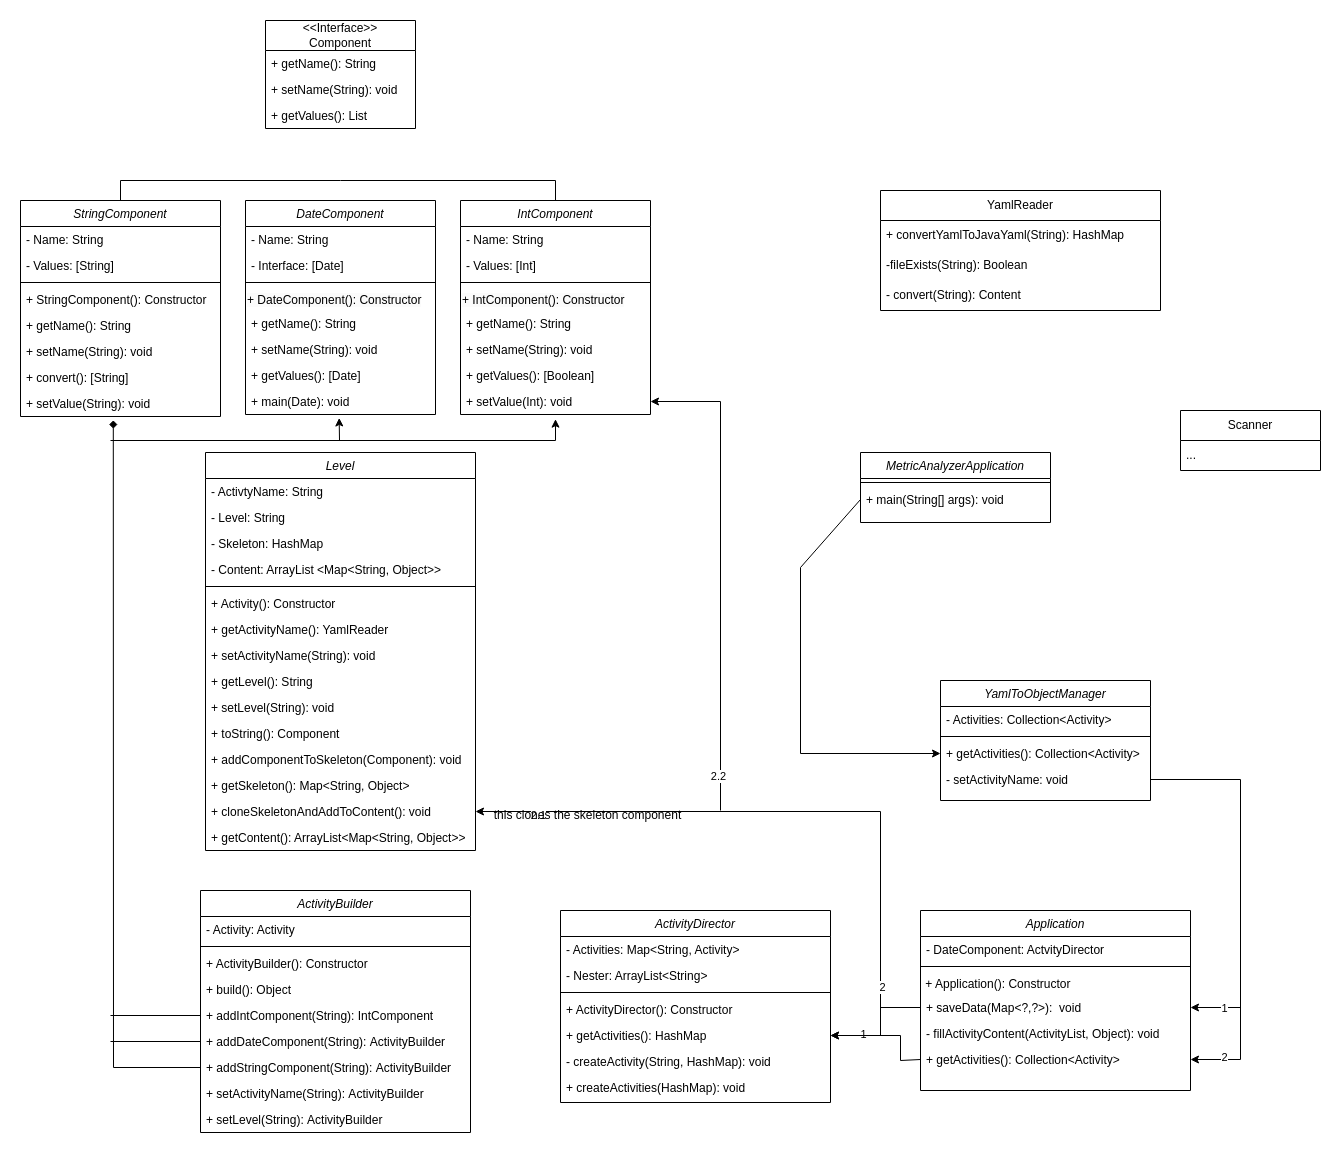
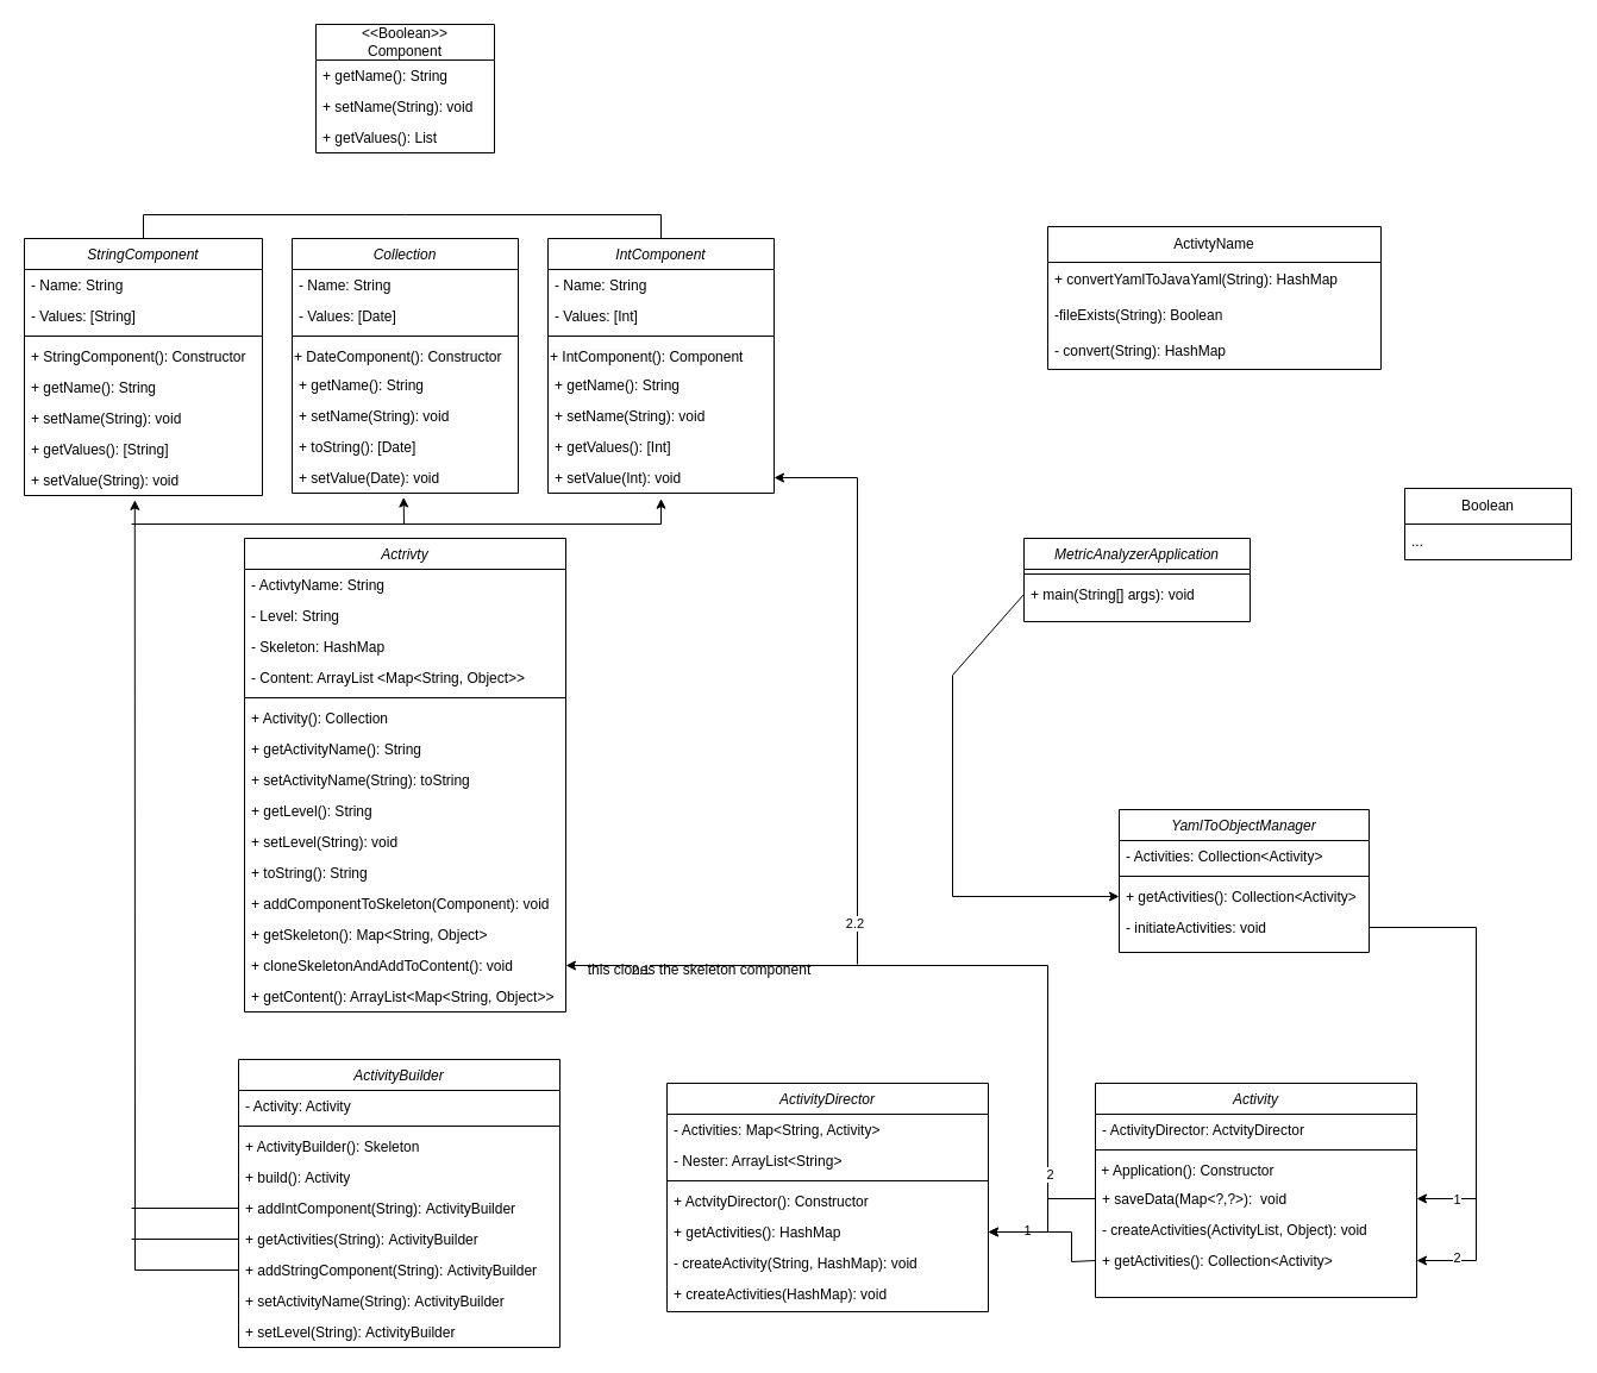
- <mxCell id="11" value="&amp;lt;&amp;lt;Interface&amp;gt;&amp;gt;&lt;br&gt;Component" style="swimlane;fontStyle=0;childLayout=stackLayout;horizontal=1;startSize=30;horizontalStack=0;resizeParent=1;resizeParentMax=0;resizeLast=0;collapsible=1;marginBottom=0;whiteSpace=wrap;html=1;" parent="1" vertex="1"><mxGeometry x="265" y="20" width="150" height="108" as="geometry" /></mxCell>
+ <mxCell id="11" value="&amp;lt;&amp;lt;Boolean&amp;gt;&amp;gt;&lt;br&gt;Component" style="swimlane;fontStyle=0;childLayout=stackLayout;horizontal=1;startSize=30;horizontalStack=0;resizeParent=1;resizeParentMax=0;resizeLast=0;collapsible=1;marginBottom=0;whiteSpace=wrap;html=1;" parent="1" vertex="1"><mxGeometry x="265" y="20" width="150" height="108" as="geometry" /></mxCell>
- <mxCell id="51" value="YamlReader" style="swimlane;fontStyle=0;childLayout=stackLayout;horizontal=1;startSize=30;horizontalStack=0;resizeParent=1;resizeParentMax=0;resizeLast=0;collapsible=1;marginBottom=0;whiteSpace=wrap;html=1;" parent="1" vertex="1"><mxGeometry x="880" y="190" width="280" height="120" as="geometry" /></mxCell>
+ <mxCell id="51" value="ActivtyName" style="swimlane;fontStyle=0;childLayout=stackLayout;horizontal=1;startSize=30;horizontalStack=0;resizeParent=1;resizeParentMax=0;resizeLast=0;collapsible=1;marginBottom=0;whiteSpace=wrap;html=1;" parent="1" vertex="1"><mxGeometry x="880" y="190" width="280" height="120" as="geometry" /></mxCell>
- <mxCell id="15" value="DateComponent" style="swimlane;fontStyle=2;align=center;verticalAlign=top;childLayout=stackLayout;horizontal=1;startSize=26;horizontalStack=0;resizeParent=1;resizeLast=0;collapsible=1;marginBottom=0;rounded=0;shadow=0;strokeWidth=1;" parent="1" vertex="1"><mxGeometry x="245" y="200" width="190" height="214" as="geometry"><mxRectangle x="230" y="140" width="160" height="26" as="alternateBounds" /></mxGeometry></mxCell>
+ <mxCell id="15" value="Collection" style="swimlane;fontStyle=2;align=center;verticalAlign=top;childLayout=stackLayout;horizontal=1;startSize=26;horizontalStack=0;resizeParent=1;resizeLast=0;collapsible=1;marginBottom=0;rounded=0;shadow=0;strokeWidth=1;" parent="1" vertex="1"><mxGeometry x="245" y="200" width="190" height="214" as="geometry"><mxRectangle x="230" y="140" width="160" height="26" as="alternateBounds" /></mxGeometry></mxCell>
- <mxCell id="17" value="- Interface: [Date]" style="text;align=left;verticalAlign=top;spacingLeft=4;spacingRight=4;overflow=hidden;rotatable=0;points=[[0,0.5],[1,0.5]];portConstraint=eastwest;rounded=0;shadow=0;html=0;" parent="15" vertex="1"><mxGeometry y="52" width="190" height="26" as="geometry" /></mxCell>
+ <mxCell id="17" value="- Values: [Date]" style="text;align=left;verticalAlign=top;spacingLeft=4;spacingRight=4;overflow=hidden;rotatable=0;points=[[0,0.5],[1,0.5]];portConstraint=eastwest;rounded=0;shadow=0;html=0;" parent="15" vertex="1"><mxGeometry y="52" width="190" height="26" as="geometry" /></mxCell>
- <mxCell id="54" value="- convert(String): Content" style="text;strokeColor=none;fillColor=none;align=left;verticalAlign=middle;spacingLeft=4;spacingRight=4;overflow=hidden;points=[[0,0.5],[1,0.5]];portConstraint=eastwest;rotatable=0;whiteSpace=wrap;html=1;" parent="51" vertex="1"><mxGeometry y="90" width="280" height="30" as="geometry" /></mxCell>
+ <mxCell id="54" value="- convert(String): HashMap" style="text;strokeColor=none;fillColor=none;align=left;verticalAlign=middle;spacingLeft=4;spacingRight=4;overflow=hidden;points=[[0,0.5],[1,0.5]];portConstraint=eastwest;rotatable=0;whiteSpace=wrap;html=1;" parent="51" vertex="1"><mxGeometry y="90" width="280" height="30" as="geometry" /></mxCell>
- <mxCell id="28" value="&lt;span style=&quot;color: rgb(0, 0, 0); font-family: Helvetica; font-size: 12px; font-style: normal; font-variant-ligatures: normal; font-variant-caps: normal; font-weight: 400; letter-spacing: normal; orphans: 2; text-align: left; text-indent: 0px; text-transform: none; widows: 2; word-spacing: 0px; -webkit-text-stroke-width: 0px; background-color: rgb(251, 251, 251); text-decoration-thickness: initial; text-decoration-style: initial; text-decoration-color: initial; float: none; display: inline !important;&quot;&gt;+ IntComponent(): Constructor&lt;/span&gt;" style="text;whiteSpace=wrap;html=1;" parent="24" vertex="1"><mxGeometry y="86" width="190" height="24" as="geometry" /></mxCell>
+ <mxCell id="28" value="&lt;span style=&quot;color: rgb(0, 0, 0); font-family: Helvetica; font-size: 12px; font-style: normal; font-variant-ligatures: normal; font-variant-caps: normal; font-weight: 400; letter-spacing: normal; orphans: 2; text-align: left; text-indent: 0px; text-transform: none; widows: 2; word-spacing: 0px; -webkit-text-stroke-width: 0px; background-color: rgb(251, 251, 251); text-decoration-thickness: initial; text-decoration-style: initial; text-decoration-color: initial; float: none; display: inline !important;&quot;&gt;+ IntComponent(): Component&lt;/span&gt;" style="text;whiteSpace=wrap;html=1;" parent="24" vertex="1"><mxGeometry y="86" width="190" height="24" as="geometry" /></mxCell>
- <mxCell id="22" value="+ getValues(): [Date]" style="text;align=left;verticalAlign=top;spacingLeft=4;spacingRight=4;overflow=hidden;rotatable=0;points=[[0,0.5],[1,0.5]];portConstraint=eastwest;" parent="15" vertex="1"><mxGeometry y="162" width="190" height="26" as="geometry" /></mxCell>
+ <mxCell id="22" value="+ toString(): [Date]" style="text;align=left;verticalAlign=top;spacingLeft=4;spacingRight=4;overflow=hidden;rotatable=0;points=[[0,0.5],[1,0.5]];portConstraint=eastwest;" parent="15" vertex="1"><mxGeometry y="162" width="190" height="26" as="geometry" /></mxCell>
- <mxCell id="31" value="+ getValues(): [Boolean]" style="text;align=left;verticalAlign=top;spacingLeft=4;spacingRight=4;overflow=hidden;rotatable=0;points=[[0,0.5],[1,0.5]];portConstraint=eastwest;" parent="24" vertex="1"><mxGeometry y="162" width="190" height="26" as="geometry" /></mxCell>
+ <mxCell id="31" value="+ getValues(): [Int]" style="text;align=left;verticalAlign=top;spacingLeft=4;spacingRight=4;overflow=hidden;rotatable=0;points=[[0,0.5],[1,0.5]];portConstraint=eastwest;" parent="24" vertex="1"><mxGeometry y="162" width="190" height="26" as="geometry" /></mxCell>
- <mxCell id="9" value="+ convert(): [String]" style="text;align=left;verticalAlign=top;spacingLeft=4;spacingRight=4;overflow=hidden;rotatable=0;points=[[0,0.5],[1,0.5]];portConstraint=eastwest;" parent="2" vertex="1"><mxGeometry y="164" width="200" height="26" as="geometry" /></mxCell>
+ <mxCell id="9" value="+ getValues(): [String]" style="text;align=left;verticalAlign=top;spacingLeft=4;spacingRight=4;overflow=hidden;rotatable=0;points=[[0,0.5],[1,0.5]];portConstraint=eastwest;" parent="2" vertex="1"><mxGeometry y="164" width="200" height="26" as="geometry" /></mxCell>
- <mxCell id="23" value="+ main(Date): void" style="text;align=left;verticalAlign=top;spacingLeft=4;spacingRight=4;overflow=hidden;rotatable=0;points=[[0,0.5],[1,0.5]];portConstraint=eastwest;" parent="15" vertex="1"><mxGeometry y="188" width="190" height="26" as="geometry" /></mxCell>
+ <mxCell id="23" value="+ setValue(Date): void" style="text;align=left;verticalAlign=top;spacingLeft=4;spacingRight=4;overflow=hidden;rotatable=0;points=[[0,0.5],[1,0.5]];portConstraint=eastwest;" parent="15" vertex="1"><mxGeometry y="188" width="190" height="26" as="geometry" /></mxCell>
- <mxCell id="55" value="Scanner" style="swimlane;fontStyle=0;childLayout=stackLayout;horizontal=1;startSize=30;horizontalStack=0;resizeParent=1;resizeParentMax=0;resizeLast=0;collapsible=1;marginBottom=0;whiteSpace=wrap;html=1;" parent="1" vertex="1"><mxGeometry x="1180" y="410" width="140" height="60" as="geometry" /></mxCell>
+ <mxCell id="55" value="Boolean" style="swimlane;fontStyle=0;childLayout=stackLayout;horizontal=1;startSize=30;horizontalStack=0;resizeParent=1;resizeParentMax=0;resizeLast=0;collapsible=1;marginBottom=0;whiteSpace=wrap;html=1;" parent="1" vertex="1"><mxGeometry x="1180" y="410" width="140" height="60" as="geometry" /></mxCell>
- <mxCell id="90" value="" style="endArrow=diamond;html=1;rounded=0;entryX=0.464;entryY=1.147;entryDx=0;entryDy=0;entryPerimeter=0;exitX=0;exitY=0.5;exitDx=0;exitDy=0;" parent="1" source="87" target="10" edge="1"><mxGeometry width="50" height="50" relative="1" as="geometry"><mxPoint x="110" y="1050" as="sourcePoint" /><mxPoint x="120" y="530" as="targetPoint" /><Array as="points"><mxPoint x="113" y="1067" /></Array></mxGeometry></mxCell>
+ <mxCell id="90" value="" style="endArrow=classic;html=1;rounded=0;entryX=0.464;entryY=1.147;entryDx=0;entryDy=0;entryPerimeter=0;exitX=0;exitY=0.5;exitDx=0;exitDy=0;" parent="1" source="87" target="10" edge="1"><mxGeometry width="50" height="50" relative="1" as="geometry"><mxPoint x="110" y="1050" as="sourcePoint" /><mxPoint x="120" y="530" as="targetPoint" /><Array as="points"><mxPoint x="113" y="1067" /></Array></mxGeometry></mxCell>
- <mxCell id="33" value="Level" style="swimlane;fontStyle=2;align=center;verticalAlign=top;childLayout=stackLayout;horizontal=1;startSize=26;horizontalStack=0;resizeParent=1;resizeLast=0;collapsible=1;marginBottom=0;rounded=0;shadow=0;strokeWidth=1;movable=1;resizable=1;rotatable=1;deletable=1;editable=1;connectable=1;" parent="1" vertex="1"><mxGeometry x="205" y="452" width="270" height="398" as="geometry"><mxRectangle x="230" y="140" width="160" height="26" as="alternateBounds" /></mxGeometry></mxCell>
+ <mxCell id="33" value="Actrivty" style="swimlane;fontStyle=2;align=center;verticalAlign=top;childLayout=stackLayout;horizontal=1;startSize=26;horizontalStack=0;resizeParent=1;resizeLast=0;collapsible=1;marginBottom=0;rounded=0;shadow=0;strokeWidth=1;movable=1;resizable=1;rotatable=1;deletable=1;editable=1;connectable=1;" parent="1" vertex="1"><mxGeometry x="205" y="452" width="270" height="398" as="geometry"><mxRectangle x="230" y="140" width="160" height="26" as="alternateBounds" /></mxGeometry></mxCell>
- <mxCell id="39" value="+ Activity(): Constructor" style="text;align=left;verticalAlign=top;spacingLeft=4;spacingRight=4;overflow=hidden;rotatable=0;points=[[0,0.5],[1,0.5]];portConstraint=eastwest;" parent="33" vertex="1"><mxGeometry y="138" width="270" height="26" as="geometry" /></mxCell>
+ <mxCell id="39" value="+ Activity(): Collection" style="text;align=left;verticalAlign=top;spacingLeft=4;spacingRight=4;overflow=hidden;rotatable=0;points=[[0,0.5],[1,0.5]];portConstraint=eastwest;" parent="33" vertex="1"><mxGeometry y="138" width="270" height="26" as="geometry" /></mxCell>
- <mxCell id="40" value="+ getActivityName(): YamlReader" style="text;align=left;verticalAlign=top;spacingLeft=4;spacingRight=4;overflow=hidden;rotatable=0;points=[[0,0.5],[1,0.5]];portConstraint=eastwest;" parent="33" vertex="1"><mxGeometry y="164" width="270" height="26" as="geometry" /></mxCell>
+ <mxCell id="40" value="+ getActivityName(): String" style="text;align=left;verticalAlign=top;spacingLeft=4;spacingRight=4;overflow=hidden;rotatable=0;points=[[0,0.5],[1,0.5]];portConstraint=eastwest;" parent="33" vertex="1"><mxGeometry y="164" width="270" height="26" as="geometry" /></mxCell>
- <mxCell id="41" value="+ setActivityName(String): void" style="text;align=left;verticalAlign=top;spacingLeft=4;spacingRight=4;overflow=hidden;rotatable=0;points=[[0,0.5],[1,0.5]];portConstraint=eastwest;" parent="33" vertex="1"><mxGeometry y="190" width="270" height="26" as="geometry" /></mxCell>
+ <mxCell id="41" value="+ setActivityName(String): toString" style="text;align=left;verticalAlign=top;spacingLeft=4;spacingRight=4;overflow=hidden;rotatable=0;points=[[0,0.5],[1,0.5]];portConstraint=eastwest;" parent="33" vertex="1"><mxGeometry y="190" width="270" height="26" as="geometry" /></mxCell>
- <mxCell id="44" value="+ toString(): Component" style="text;align=left;verticalAlign=top;spacingLeft=4;spacingRight=4;overflow=hidden;rotatable=0;points=[[0,0.5],[1,0.5]];portConstraint=eastwest;" parent="33" vertex="1"><mxGeometry y="268" width="270" height="26" as="geometry" /></mxCell>
+ <mxCell id="44" value="+ toString(): String" style="text;align=left;verticalAlign=top;spacingLeft=4;spacingRight=4;overflow=hidden;rotatable=0;points=[[0,0.5],[1,0.5]];portConstraint=eastwest;" parent="33" vertex="1"><mxGeometry y="268" width="270" height="26" as="geometry" /></mxCell>
- <mxCell id="64" value="- setActivityName: void" style="text;align=left;verticalAlign=top;spacingLeft=4;spacingRight=4;overflow=hidden;rotatable=0;points=[[0,0.5],[1,0.5]];portConstraint=eastwest;" parent="60" vertex="1"><mxGeometry y="86" width="210" height="26" as="geometry" /></mxCell>
+ <mxCell id="64" value="- initiateActivities: void" style="text;align=left;verticalAlign=top;spacingLeft=4;spacingRight=4;overflow=hidden;rotatable=0;points=[[0,0.5],[1,0.5]];portConstraint=eastwest;" parent="60" vertex="1"><mxGeometry y="86" width="210" height="26" as="geometry" /></mxCell>
- <mxCell id="65" value="Application" style="swimlane;fontStyle=2;align=center;verticalAlign=top;childLayout=stackLayout;horizontal=1;startSize=26;horizontalStack=0;resizeParent=1;resizeLast=0;collapsible=1;marginBottom=0;rounded=0;shadow=0;strokeWidth=1;" parent="1" vertex="1"><mxGeometry x="920" y="910" width="270" height="180" as="geometry"><mxRectangle x="230" y="140" width="160" height="26" as="alternateBounds" /></mxGeometry></mxCell>
+ <mxCell id="65" value="Activity" style="swimlane;fontStyle=2;align=center;verticalAlign=top;childLayout=stackLayout;horizontal=1;startSize=26;horizontalStack=0;resizeParent=1;resizeLast=0;collapsible=1;marginBottom=0;rounded=0;shadow=0;strokeWidth=1;" parent="1" vertex="1"><mxGeometry x="920" y="910" width="270" height="180" as="geometry"><mxRectangle x="230" y="140" width="160" height="26" as="alternateBounds" /></mxGeometry></mxCell>
- <mxCell id="66" value="- DateComponent: ActvityDirector" style="text;align=left;verticalAlign=top;spacingLeft=4;spacingRight=4;overflow=hidden;rotatable=0;points=[[0,0.5],[1,0.5]];portConstraint=eastwest;rounded=0;shadow=0;html=0;" parent="65" vertex="1"><mxGeometry y="26" width="270" height="26" as="geometry" /></mxCell>
+ <mxCell id="66" value="- ActivityDirector: ActvityDirector" style="text;align=left;verticalAlign=top;spacingLeft=4;spacingRight=4;overflow=hidden;rotatable=0;points=[[0,0.5],[1,0.5]];portConstraint=eastwest;rounded=0;shadow=0;html=0;" parent="65" vertex="1"><mxGeometry y="26" width="270" height="26" as="geometry" /></mxCell>
- <mxCell id="83" value="+ ActivityBuilder(): Constructor" style="text;align=left;verticalAlign=top;spacingLeft=4;spacingRight=4;overflow=hidden;rotatable=0;points=[[0,0.5],[1,0.5]];portConstraint=eastwest;" parent="80" vertex="1"><mxGeometry y="60" width="270" height="26" as="geometry" /></mxCell>
+ <mxCell id="83" value="+ ActivityBuilder(): Skeleton" style="text;align=left;verticalAlign=top;spacingLeft=4;spacingRight=4;overflow=hidden;rotatable=0;points=[[0,0.5],[1,0.5]];portConstraint=eastwest;" parent="80" vertex="1"><mxGeometry y="60" width="270" height="26" as="geometry" /></mxCell>
- <mxCell id="84" value="+ build(): Object" style="text;align=left;verticalAlign=top;spacingLeft=4;spacingRight=4;overflow=hidden;rotatable=0;points=[[0,0.5],[1,0.5]];portConstraint=eastwest;" parent="80" vertex="1"><mxGeometry y="86" width="270" height="26" as="geometry" /></mxCell>
+ <mxCell id="84" value="+ build(): Activity" style="text;align=left;verticalAlign=top;spacingLeft=4;spacingRight=4;overflow=hidden;rotatable=0;points=[[0,0.5],[1,0.5]];portConstraint=eastwest;" parent="80" vertex="1"><mxGeometry y="86" width="270" height="26" as="geometry" /></mxCell>
- <mxCell id="76" value="+ ActivityDirector(): Constructor" style="text;align=left;verticalAlign=top;spacingLeft=4;spacingRight=4;overflow=hidden;rotatable=0;points=[[0,0.5],[1,0.5]];portConstraint=eastwest;" parent="72" vertex="1"><mxGeometry y="86" width="270" height="26" as="geometry" /></mxCell>
+ <mxCell id="76" value="+ ActvityDirector(): Constructor" style="text;align=left;verticalAlign=top;spacingLeft=4;spacingRight=4;overflow=hidden;rotatable=0;points=[[0,0.5],[1,0.5]];portConstraint=eastwest;" parent="72" vertex="1"><mxGeometry y="86" width="270" height="26" as="geometry" /></mxCell>
- <mxCell id="85" value="+ addIntComponent(String): IntComponent " style="text;align=left;verticalAlign=top;spacingLeft=4;spacingRight=4;overflow=hidden;rotatable=0;points=[[0,0.5],[1,0.5]];portConstraint=eastwest;" parent="80" vertex="1"><mxGeometry y="112" width="270" height="26" as="geometry" /></mxCell>
+ <mxCell id="85" value="+ addIntComponent(String): ActivityBuilder " style="text;align=left;verticalAlign=top;spacingLeft=4;spacingRight=4;overflow=hidden;rotatable=0;points=[[0,0.5],[1,0.5]];portConstraint=eastwest;" parent="80" vertex="1"><mxGeometry y="112" width="270" height="26" as="geometry" /></mxCell>
- <mxCell id="70" value="- fillActivityContent(ActivityList, Object): void" style="text;align=left;verticalAlign=top;spacingLeft=4;spacingRight=4;overflow=hidden;rotatable=0;points=[[0,0.5],[1,0.5]];portConstraint=eastwest;" parent="65" vertex="1"><mxGeometry y="110" width="270" height="26" as="geometry" /></mxCell>
+ <mxCell id="70" value="- createActivities(ActivityList, Object): void" style="text;align=left;verticalAlign=top;spacingLeft=4;spacingRight=4;overflow=hidden;rotatable=0;points=[[0,0.5],[1,0.5]];portConstraint=eastwest;" parent="65" vertex="1"><mxGeometry y="110" width="270" height="26" as="geometry" /></mxCell>
- <mxCell id="86" value="+ addDateComponent(String): ActivityBuilder " style="text;align=left;verticalAlign=top;spacingLeft=4;spacingRight=4;overflow=hidden;rotatable=0;points=[[0,0.5],[1,0.5]];portConstraint=eastwest;" parent="80" vertex="1"><mxGeometry y="138" width="270" height="26" as="geometry" /></mxCell>
+ <mxCell id="86" value="+ getActivities(String): ActivityBuilder " style="text;align=left;verticalAlign=top;spacingLeft=4;spacingRight=4;overflow=hidden;rotatable=0;points=[[0,0.5],[1,0.5]];portConstraint=eastwest;" parent="80" vertex="1"><mxGeometry y="138" width="270" height="26" as="geometry" /></mxCell>
